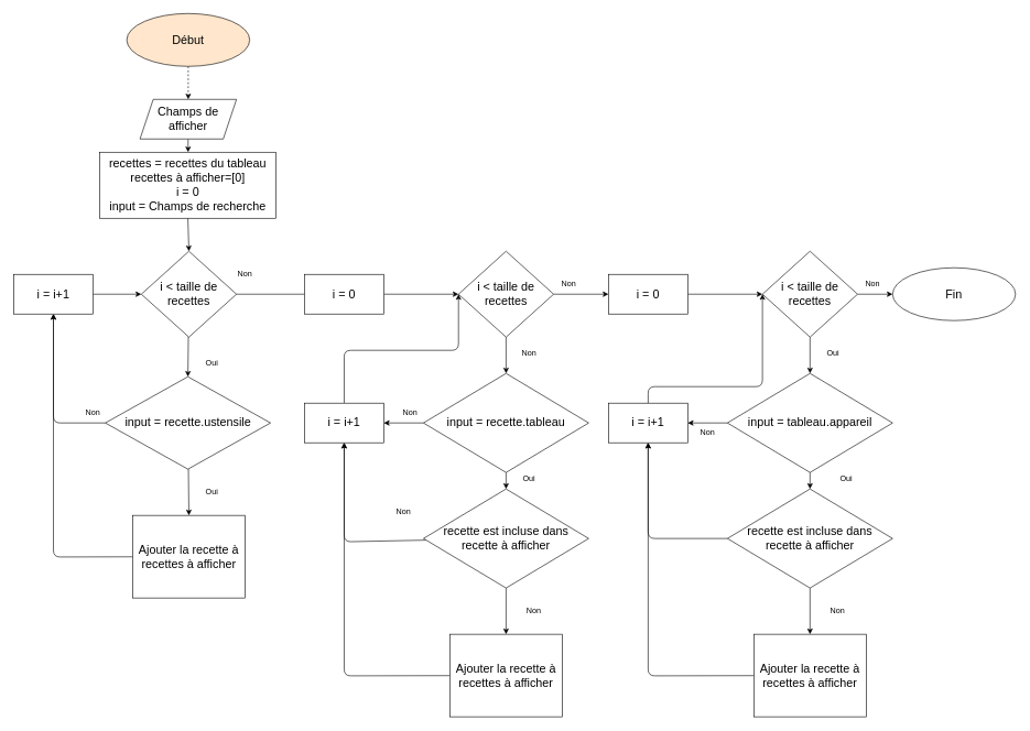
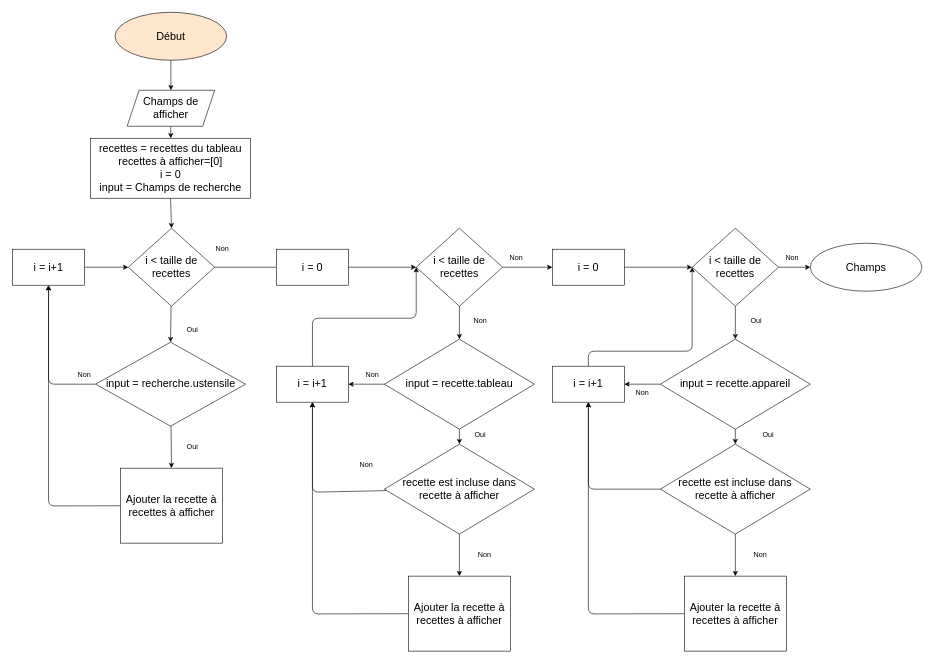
- <mxCell id="2" style="edgeStyle=none;html=1;entryX=0.5;entryY=0;entryDx=0;entryDy=0;fontSize=18;fontStyle=0;dashed=1;" parent="1" source="3" target="5" edge="1"><mxGeometry relative="1" as="geometry" /></mxCell>
+ <mxCell id="2" style="edgeStyle=none;html=1;entryX=0.5;entryY=0;entryDx=0;entryDy=0;fontSize=18;fontStyle=0" parent="1" source="3" target="5" edge="1"><mxGeometry relative="1" as="geometry" /></mxCell>
- <mxCell id="60" value="&lt;font style=&quot;font-size: 18px;&quot;&gt;Fin&lt;/font&gt;" style="ellipse;whiteSpace=wrap;html=1;fontStyle=0" parent="1" vertex="1"><mxGeometry x="1350" y="405" width="186" height="80" as="geometry" /></mxCell>
+ <mxCell id="60" value="&lt;font style=&quot;font-size: 18px;&quot;&gt;Champs&lt;/font&gt;" style="ellipse;whiteSpace=wrap;html=1;fontStyle=0" parent="1" vertex="1"><mxGeometry x="1350" y="405" width="186" height="80" as="geometry" /></mxCell>
- <mxCell id="8" value="input = recette.ustensile" style="rhombus;whiteSpace=wrap;html=1;fontSize=18;fontStyle=0" parent="1" vertex="1"><mxGeometry x="158.5" y="570" width="250" height="140" as="geometry" /></mxCell>
+ <mxCell id="8" value="input = recherche.ustensile" style="rhombus;whiteSpace=wrap;html=1;fontSize=18;fontStyle=0" parent="1" vertex="1"><mxGeometry x="158.5" y="570" width="250" height="140" as="geometry" /></mxCell>
- <mxCell id="15" value="input = tableau.appareil" style="rhombus;whiteSpace=wrap;html=1;fontSize=18;fontStyle=0" parent="1" vertex="1"><mxGeometry x="1100" y="565" width="250" height="150" as="geometry" /></mxCell>
+ <mxCell id="15" value="input = recette.appareil" style="rhombus;whiteSpace=wrap;html=1;fontSize=18;fontStyle=0" parent="1" vertex="1"><mxGeometry x="1100" y="565" width="250" height="150" as="geometry" /></mxCell>
